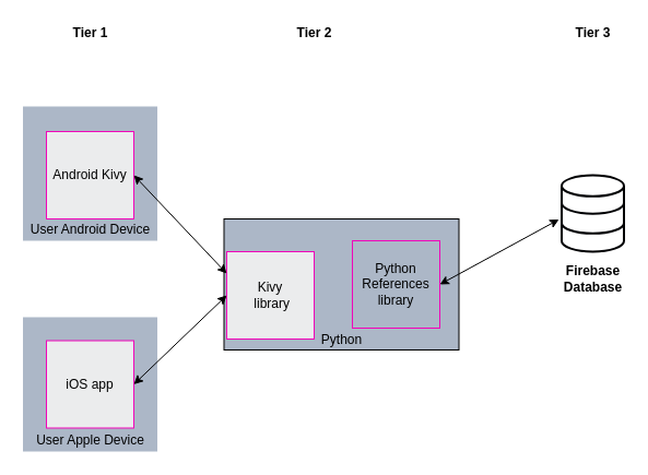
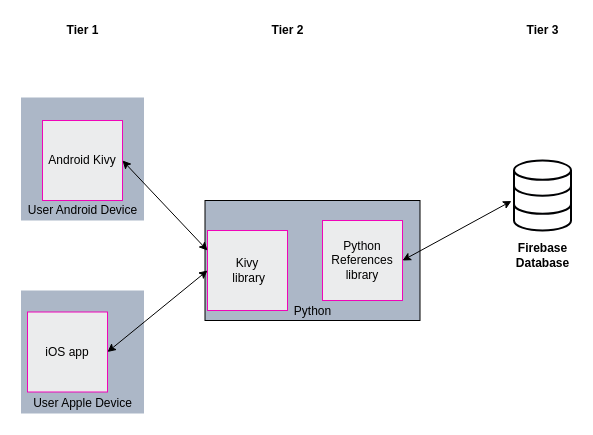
- <mxCell id="8" value="Python References library" style="whiteSpace=wrap;html=1;aspect=fixed;strokeColor=#F005B9;fillColor=#acb7c7;" parent="1" vertex="1"><mxGeometry x="322" y="220" width="80" height="80" as="geometry" /></mxCell>
+ <mxCell id="8" value="Python References library" style="whiteSpace=wrap;html=1;aspect=fixed;strokeColor=#F005B9;fillColor=#EBECED;" parent="1" vertex="1"><mxGeometry x="322" y="220" width="80" height="80" as="geometry" /></mxCell>
- <mxCell id="12" value="iOS app" style="whiteSpace=wrap;html=1;aspect=fixed;strokeColor=#F005B9;fillColor=#EBECED;" parent="1" vertex="1"><mxGeometry x="42" y="311.5" width="80" height="80" as="geometry" /></mxCell>
+ <mxCell id="12" value="iOS app" style="whiteSpace=wrap;html=1;aspect=fixed;strokeColor=#F005B9;fillColor=#EBECED;" parent="1" vertex="1"><mxGeometry x="27" y="311.5" width="80" height="80" as="geometry" /></mxCell>
